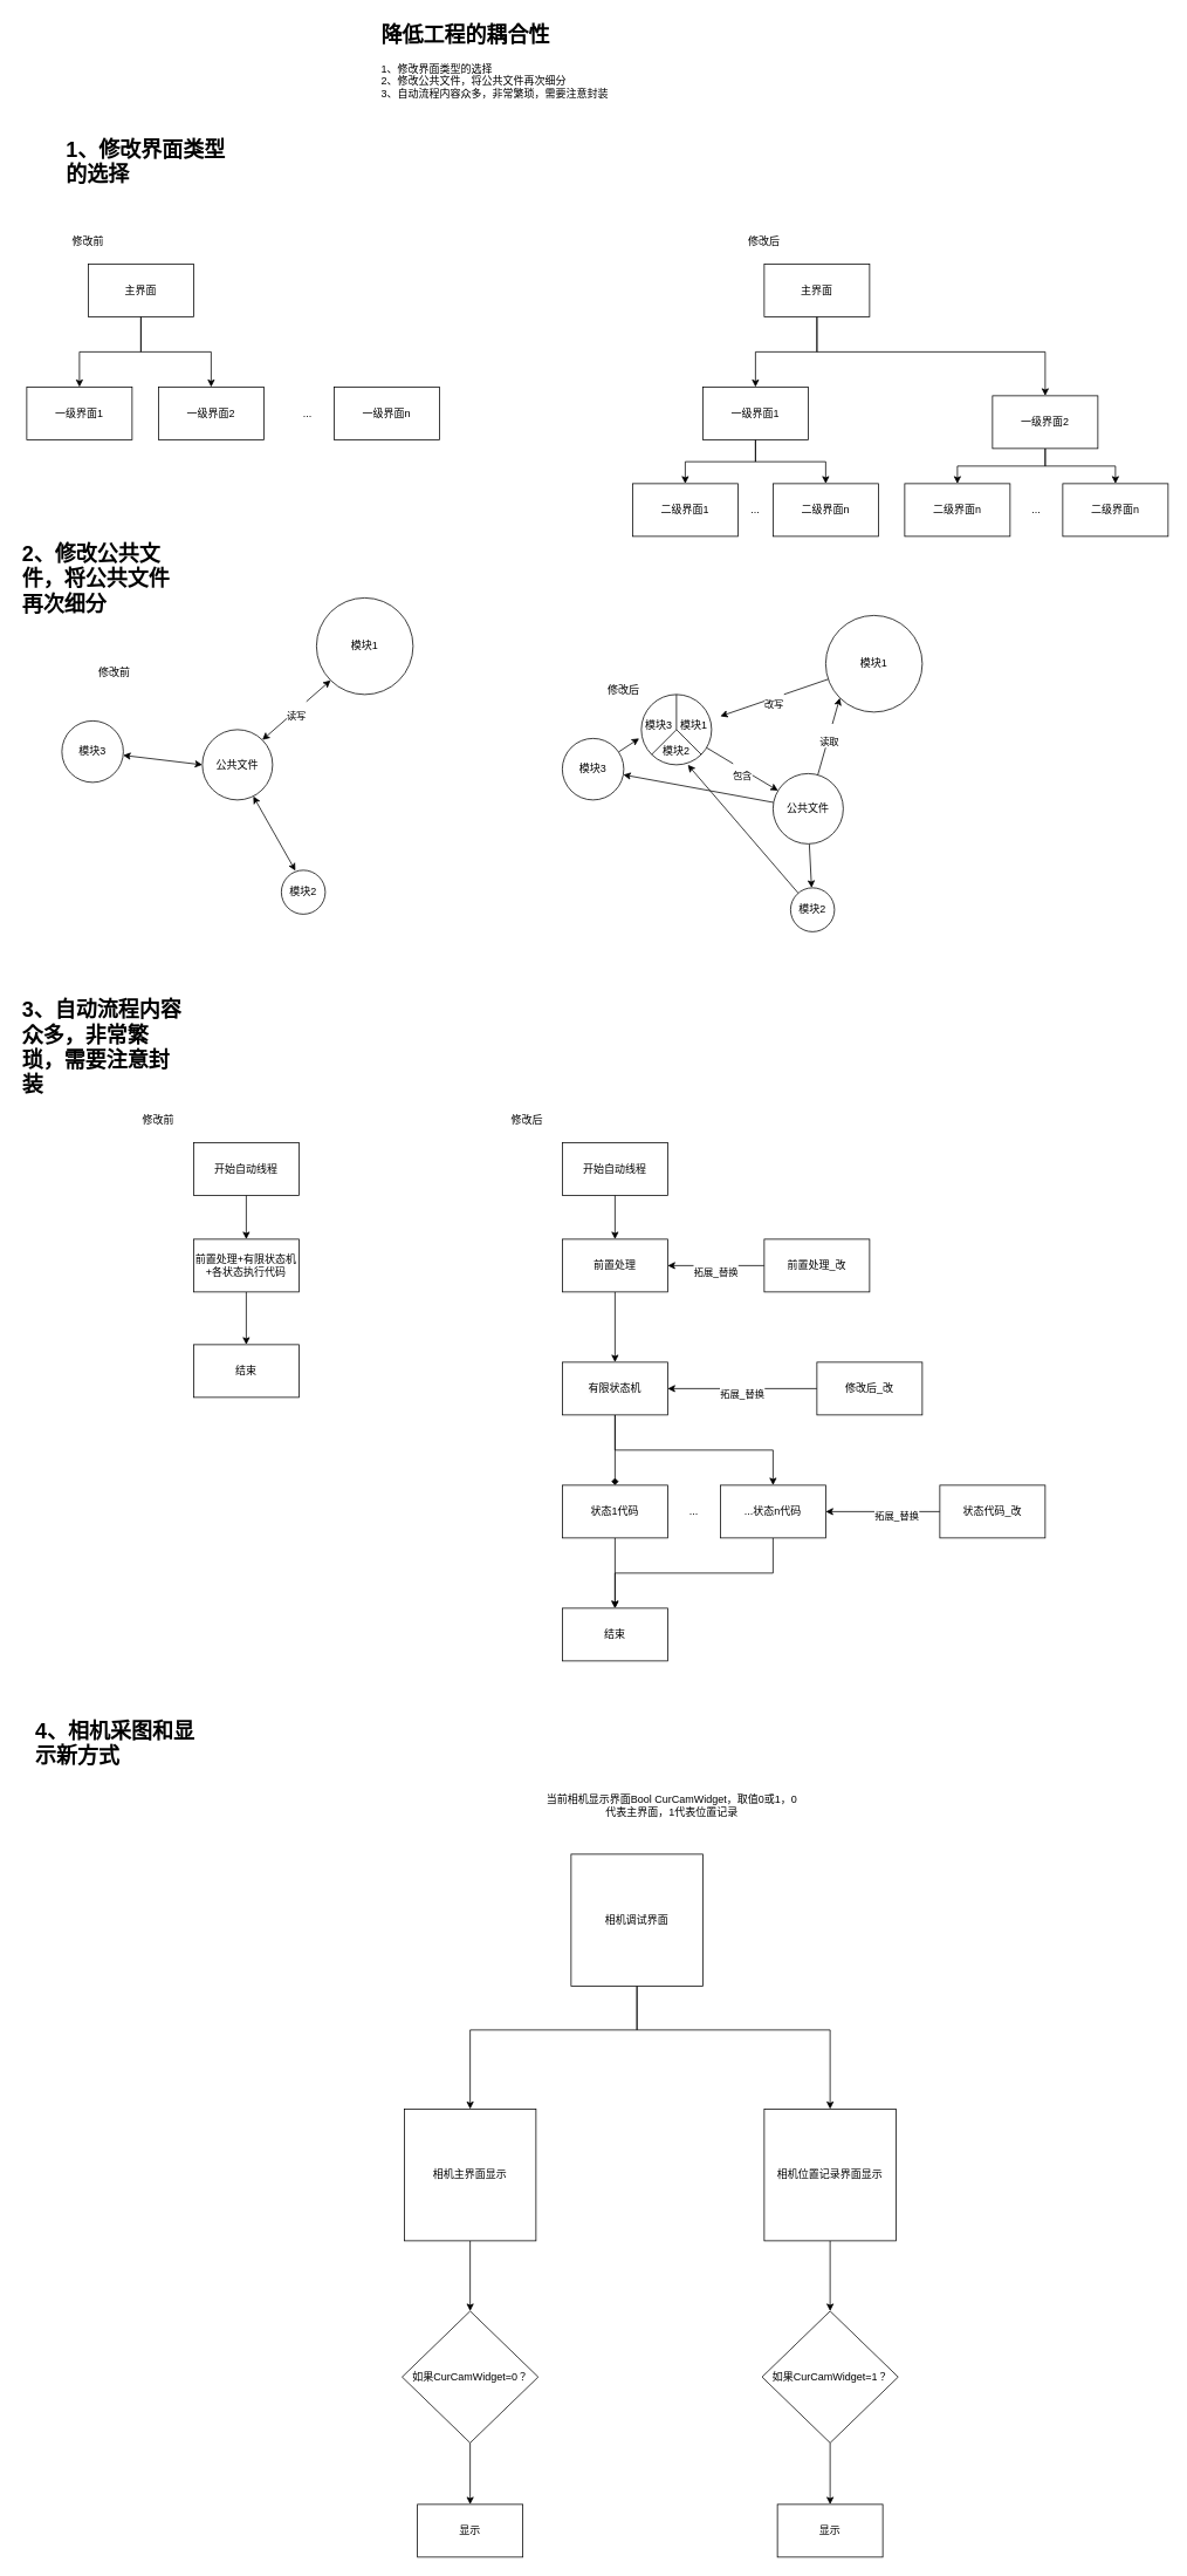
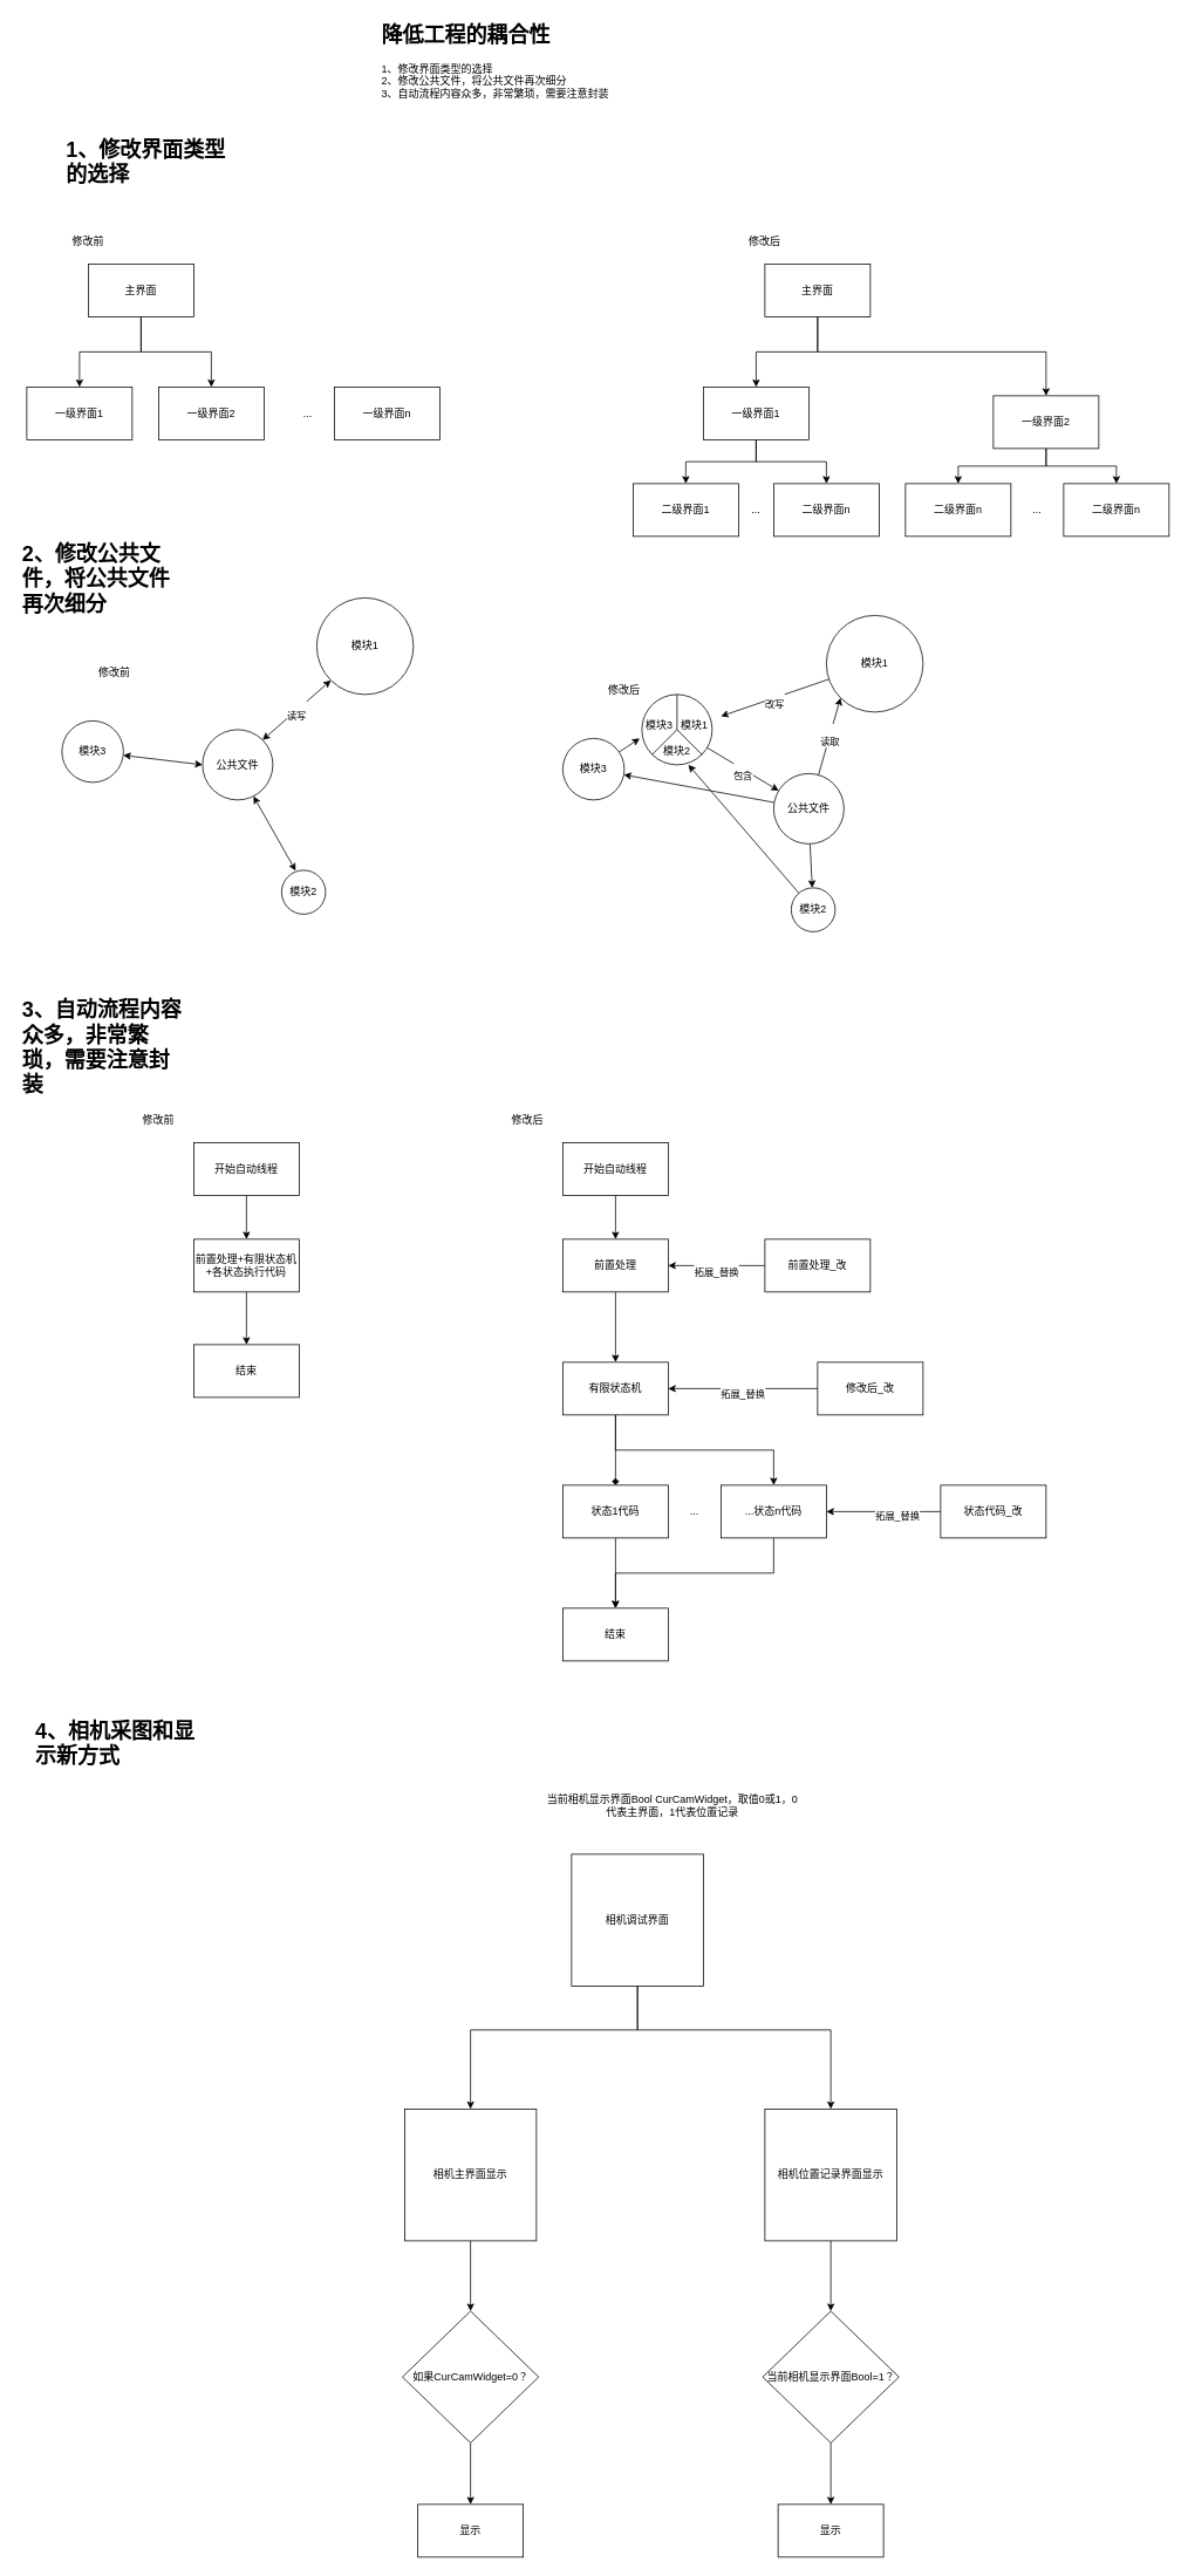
- <mxCell id="98" value="如果CurCamWidget=1？" style="rhombus;whiteSpace=wrap;html=1;" vertex="1" parent="1"><mxGeometry x="867.5" y="2630" width="155" height="150" as="geometry" /></mxCell>
+ <mxCell id="98" value="当前相机显示界面Bool=1？" style="rhombus;whiteSpace=wrap;html=1;" vertex="1" parent="1"><mxGeometry x="867.5" y="2630" width="155" height="150" as="geometry" /></mxCell>
